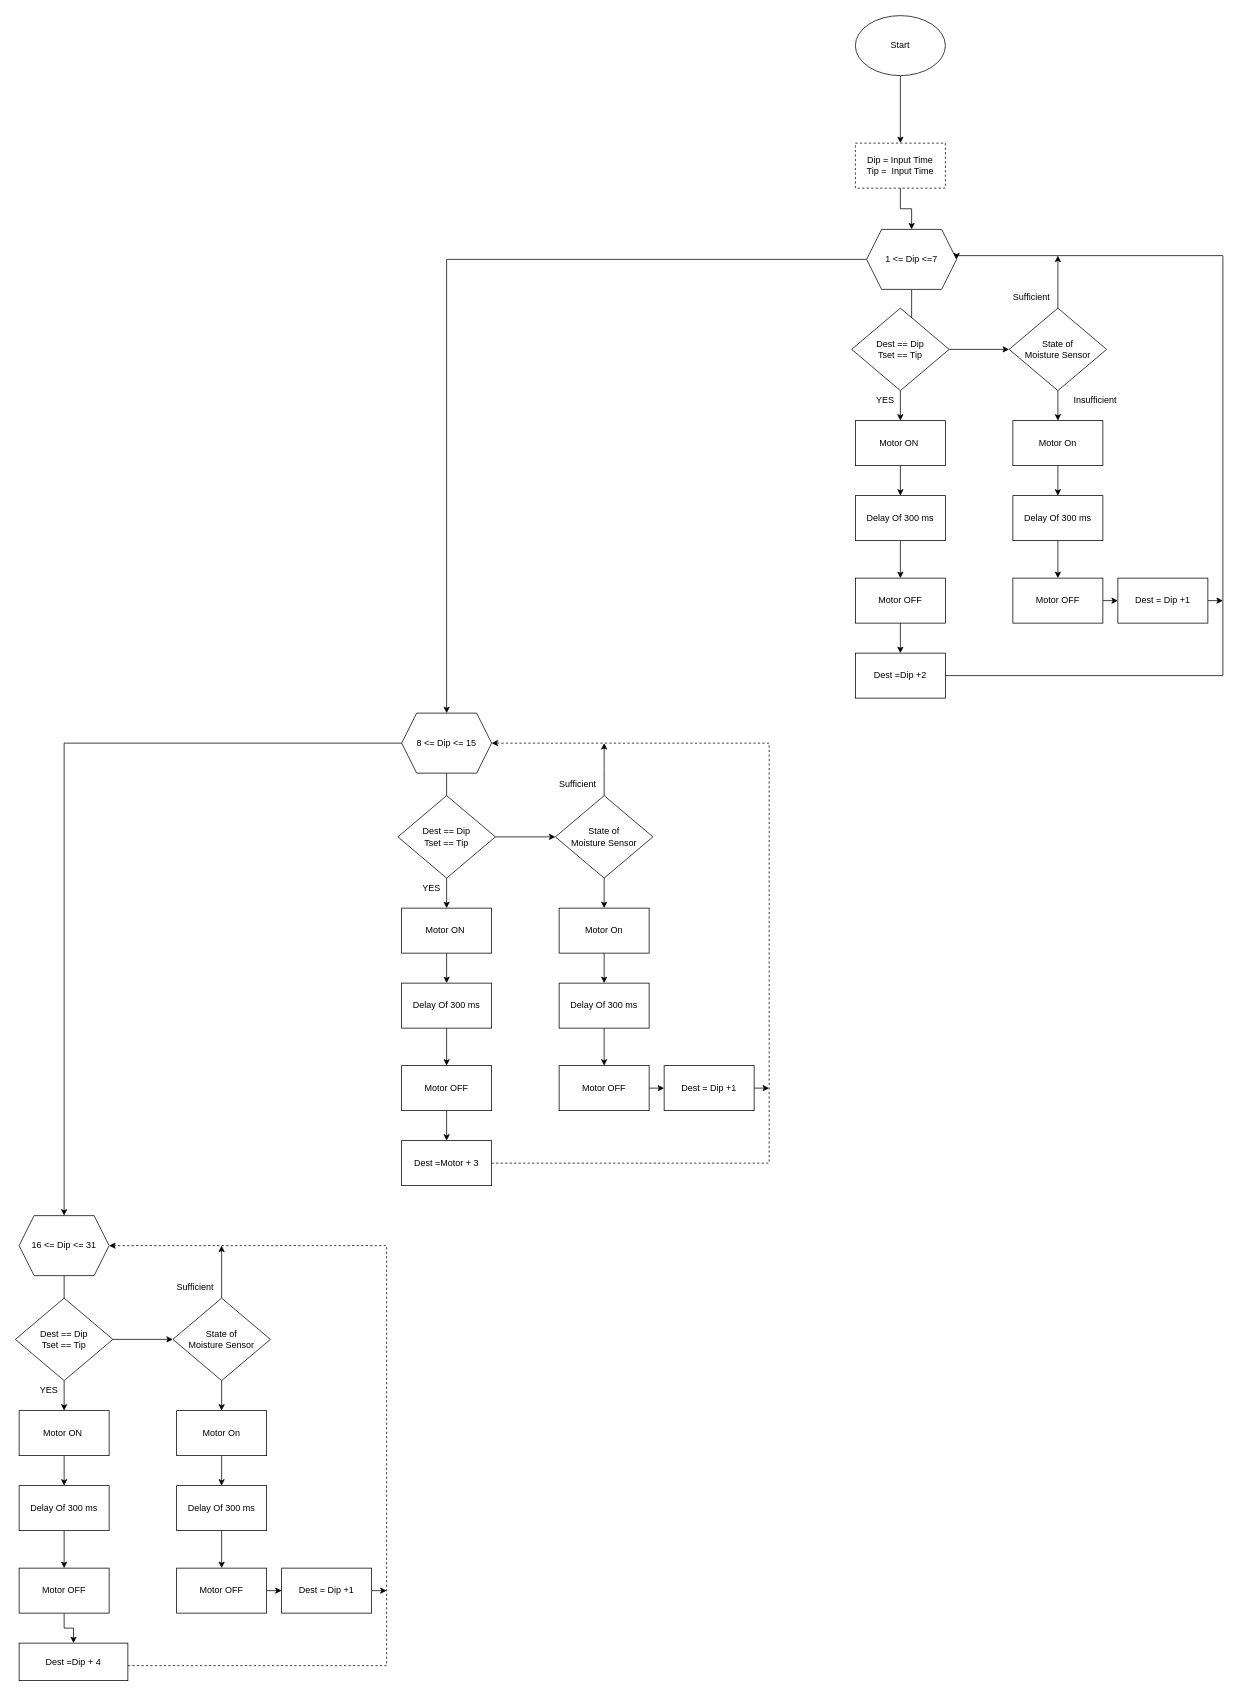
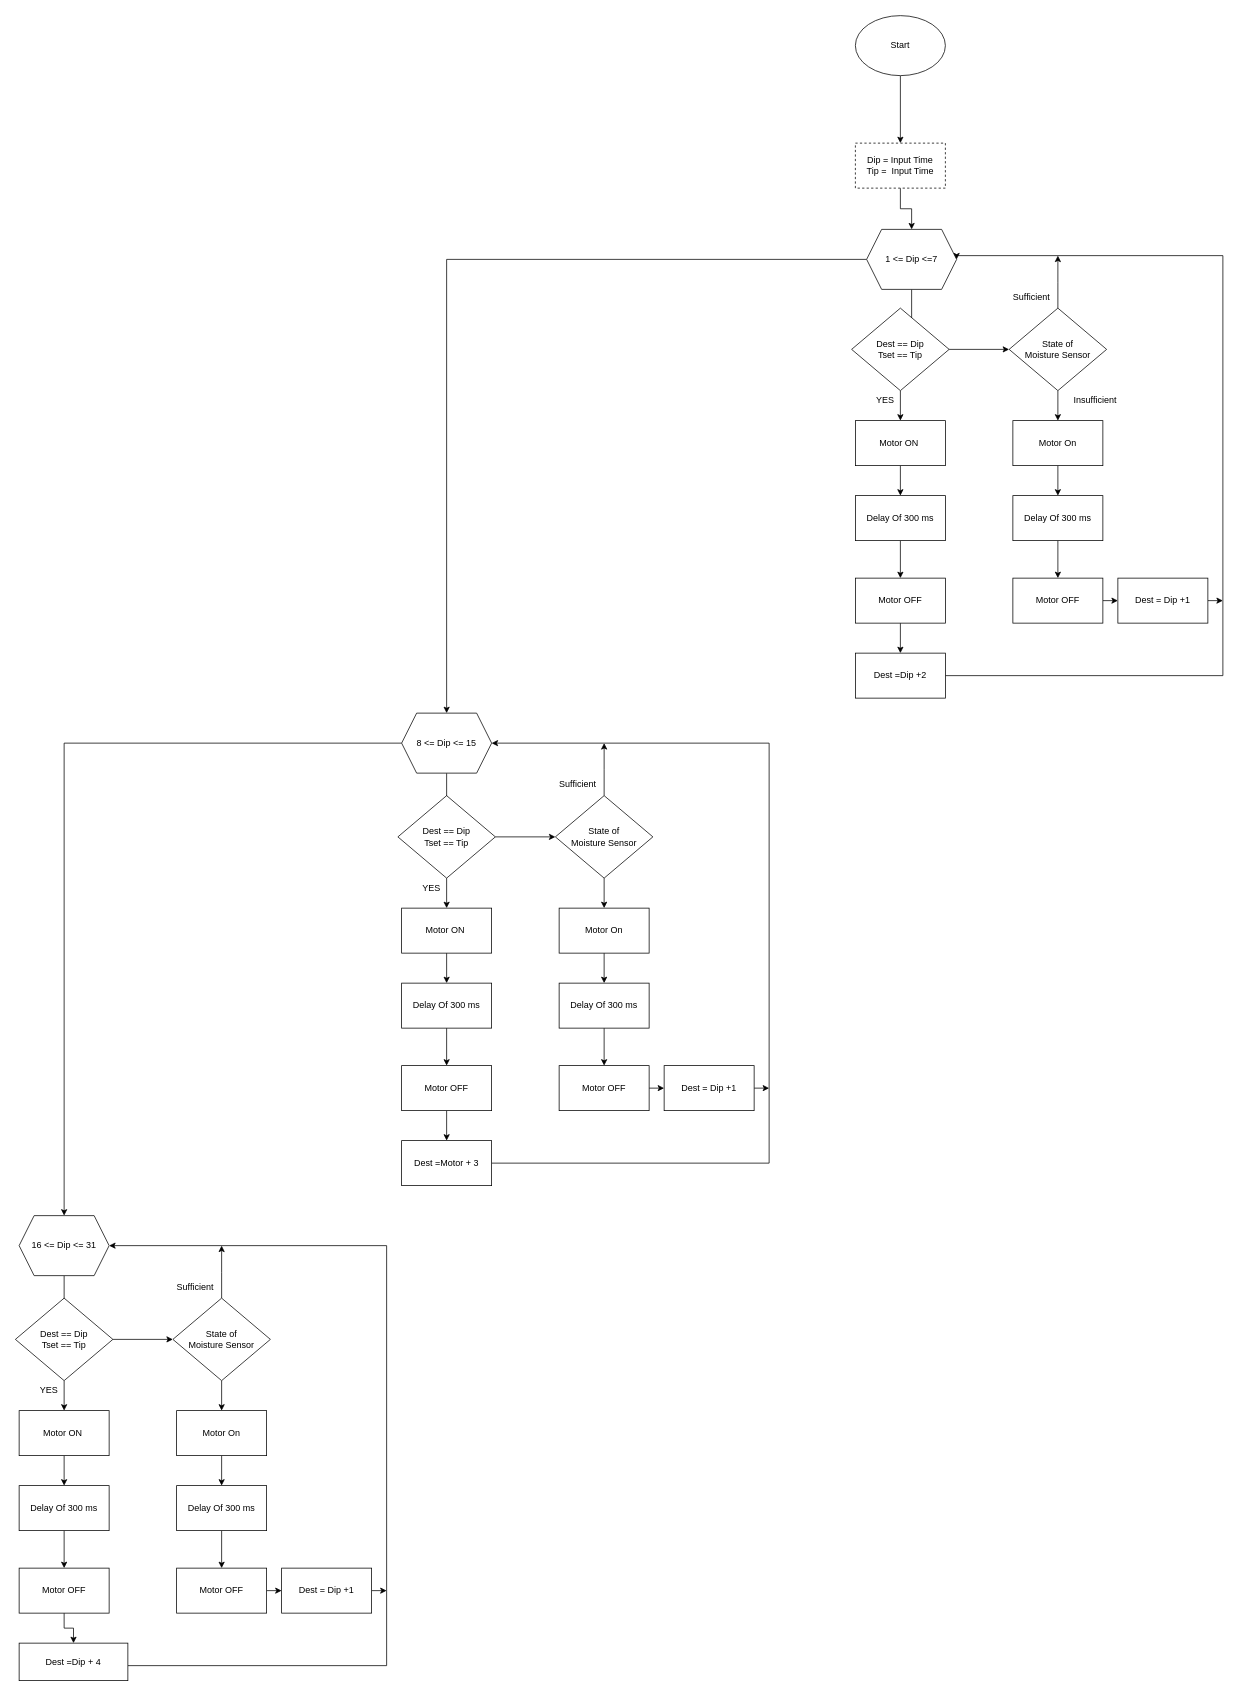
- <mxCell id="45" style="edgeStyle=orthogonalEdgeStyle;rounded=0;orthogonalLoop=1;jettySize=auto;html=1;entryX=1;entryY=0.5;entryDx=0;entryDy=0;dashed=1;" parent="1" source="46" target="35" edge="1"><mxGeometry relative="1" as="geometry"><Array as="points"><mxPoint x="1025" y="1550" /><mxPoint x="1025" y="990" /></Array></mxGeometry></mxCell>
+ <mxCell id="45" style="edgeStyle=orthogonalEdgeStyle;rounded=0;orthogonalLoop=1;jettySize=auto;html=1;entryX=1;entryY=0.5;entryDx=0;entryDy=0;" parent="1" source="46" target="35" edge="1"><mxGeometry relative="1" as="geometry"><Array as="points"><mxPoint x="1025" y="1550" /><mxPoint x="1025" y="990" /></Array></mxGeometry></mxCell>
- <mxCell id="71" style="edgeStyle=orthogonalEdgeStyle;rounded=0;orthogonalLoop=1;jettySize=auto;html=1;entryX=1;entryY=0.5;entryDx=0;entryDy=0;dashed=1;" parent="1" source="72" target="61" edge="1"><mxGeometry relative="1" as="geometry"><Array as="points"><mxPoint x="515" y="2220" /><mxPoint x="515" y="1660" /></Array></mxGeometry></mxCell>
+ <mxCell id="71" style="edgeStyle=orthogonalEdgeStyle;rounded=0;orthogonalLoop=1;jettySize=auto;html=1;entryX=1;entryY=0.5;entryDx=0;entryDy=0;" parent="1" source="72" target="61" edge="1"><mxGeometry relative="1" as="geometry"><Array as="points"><mxPoint x="515" y="2220" /><mxPoint x="515" y="1660" /></Array></mxGeometry></mxCell>
